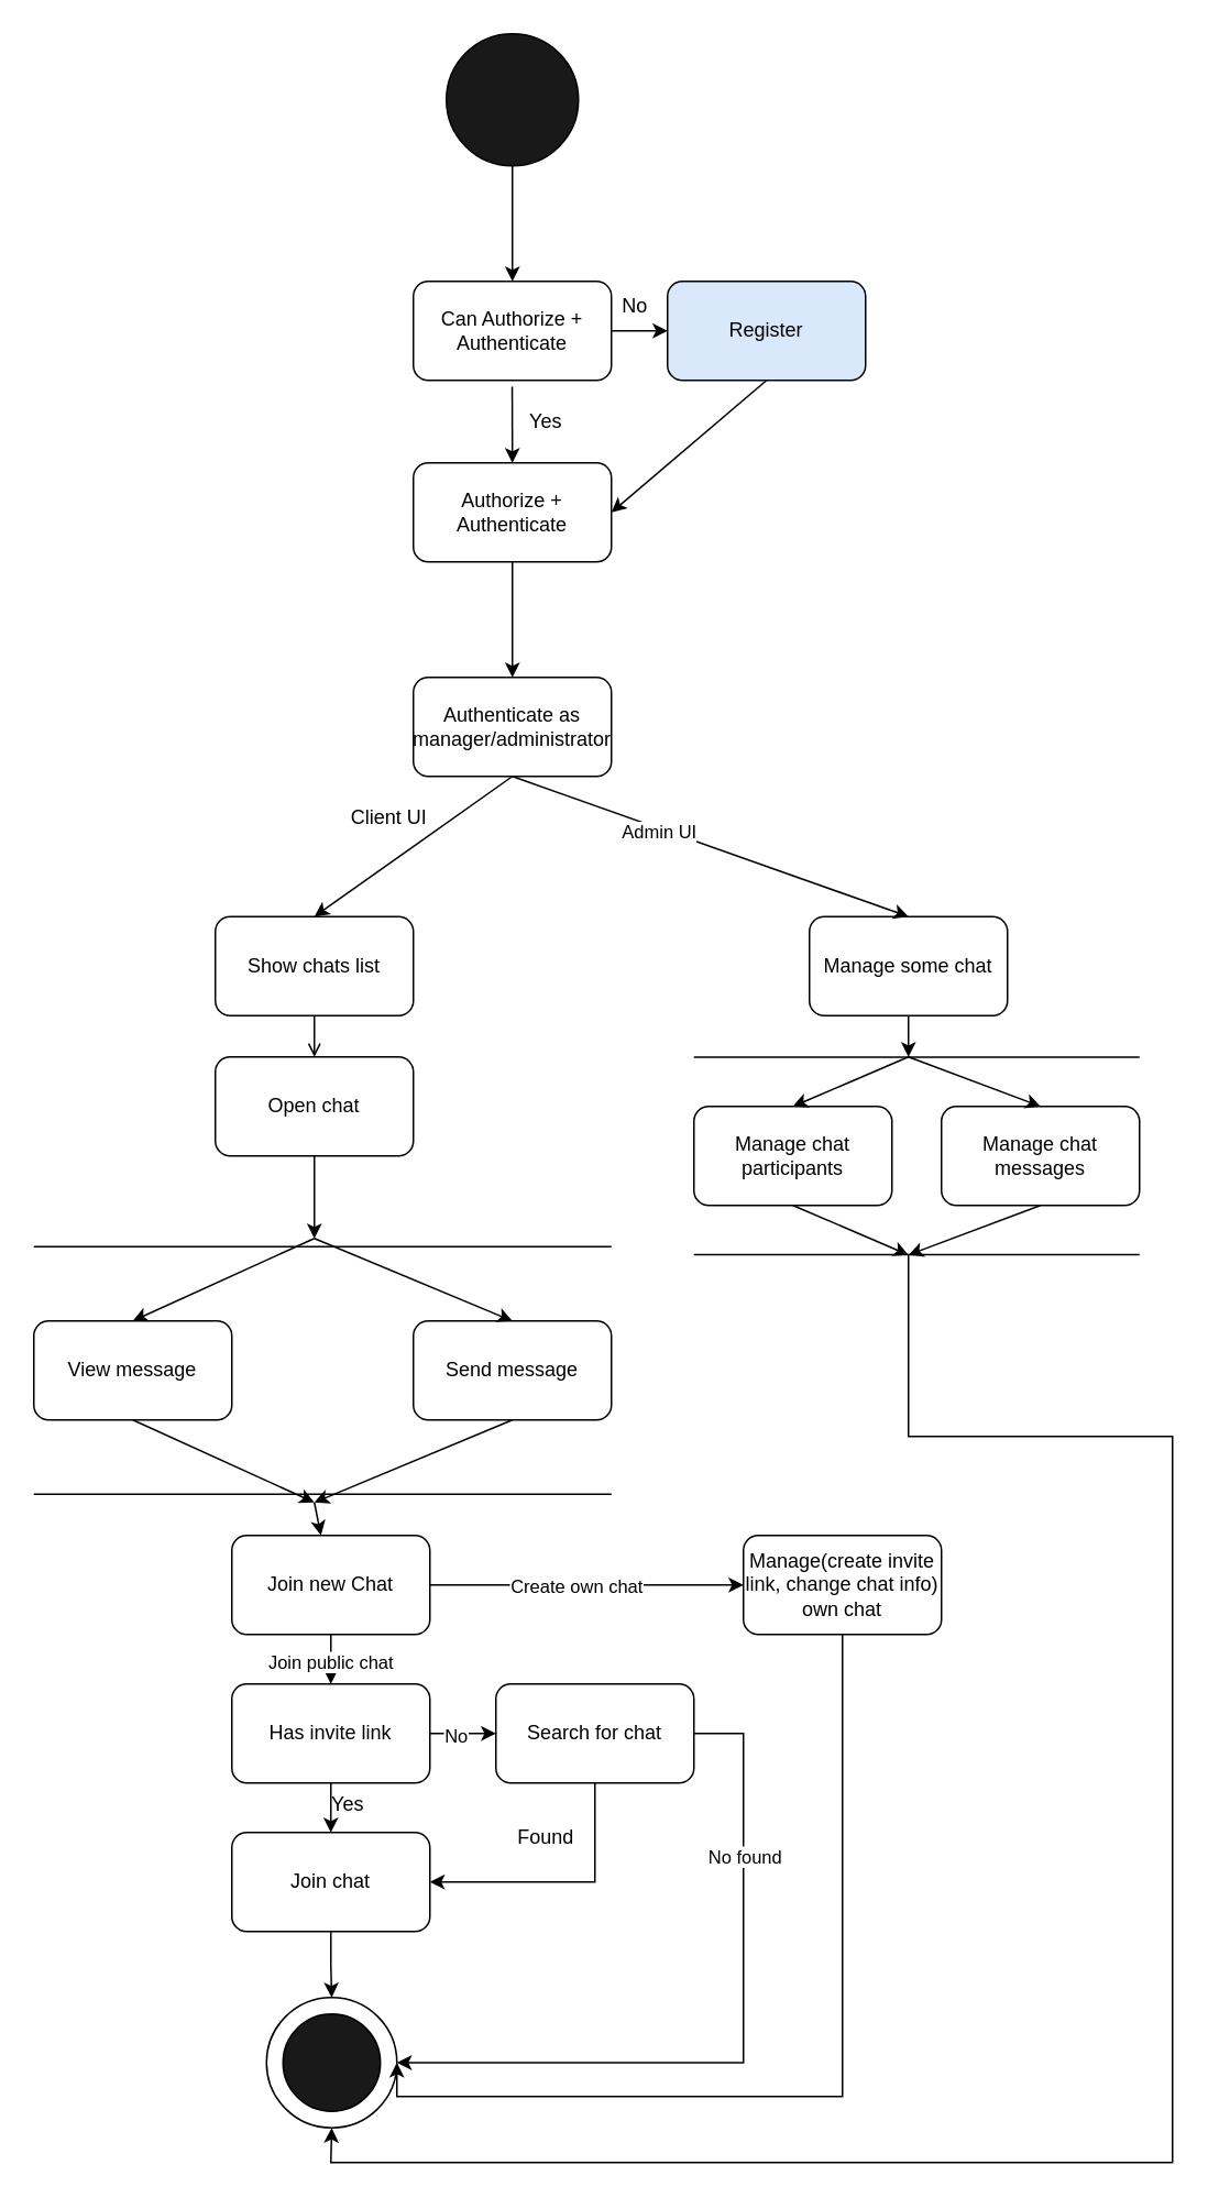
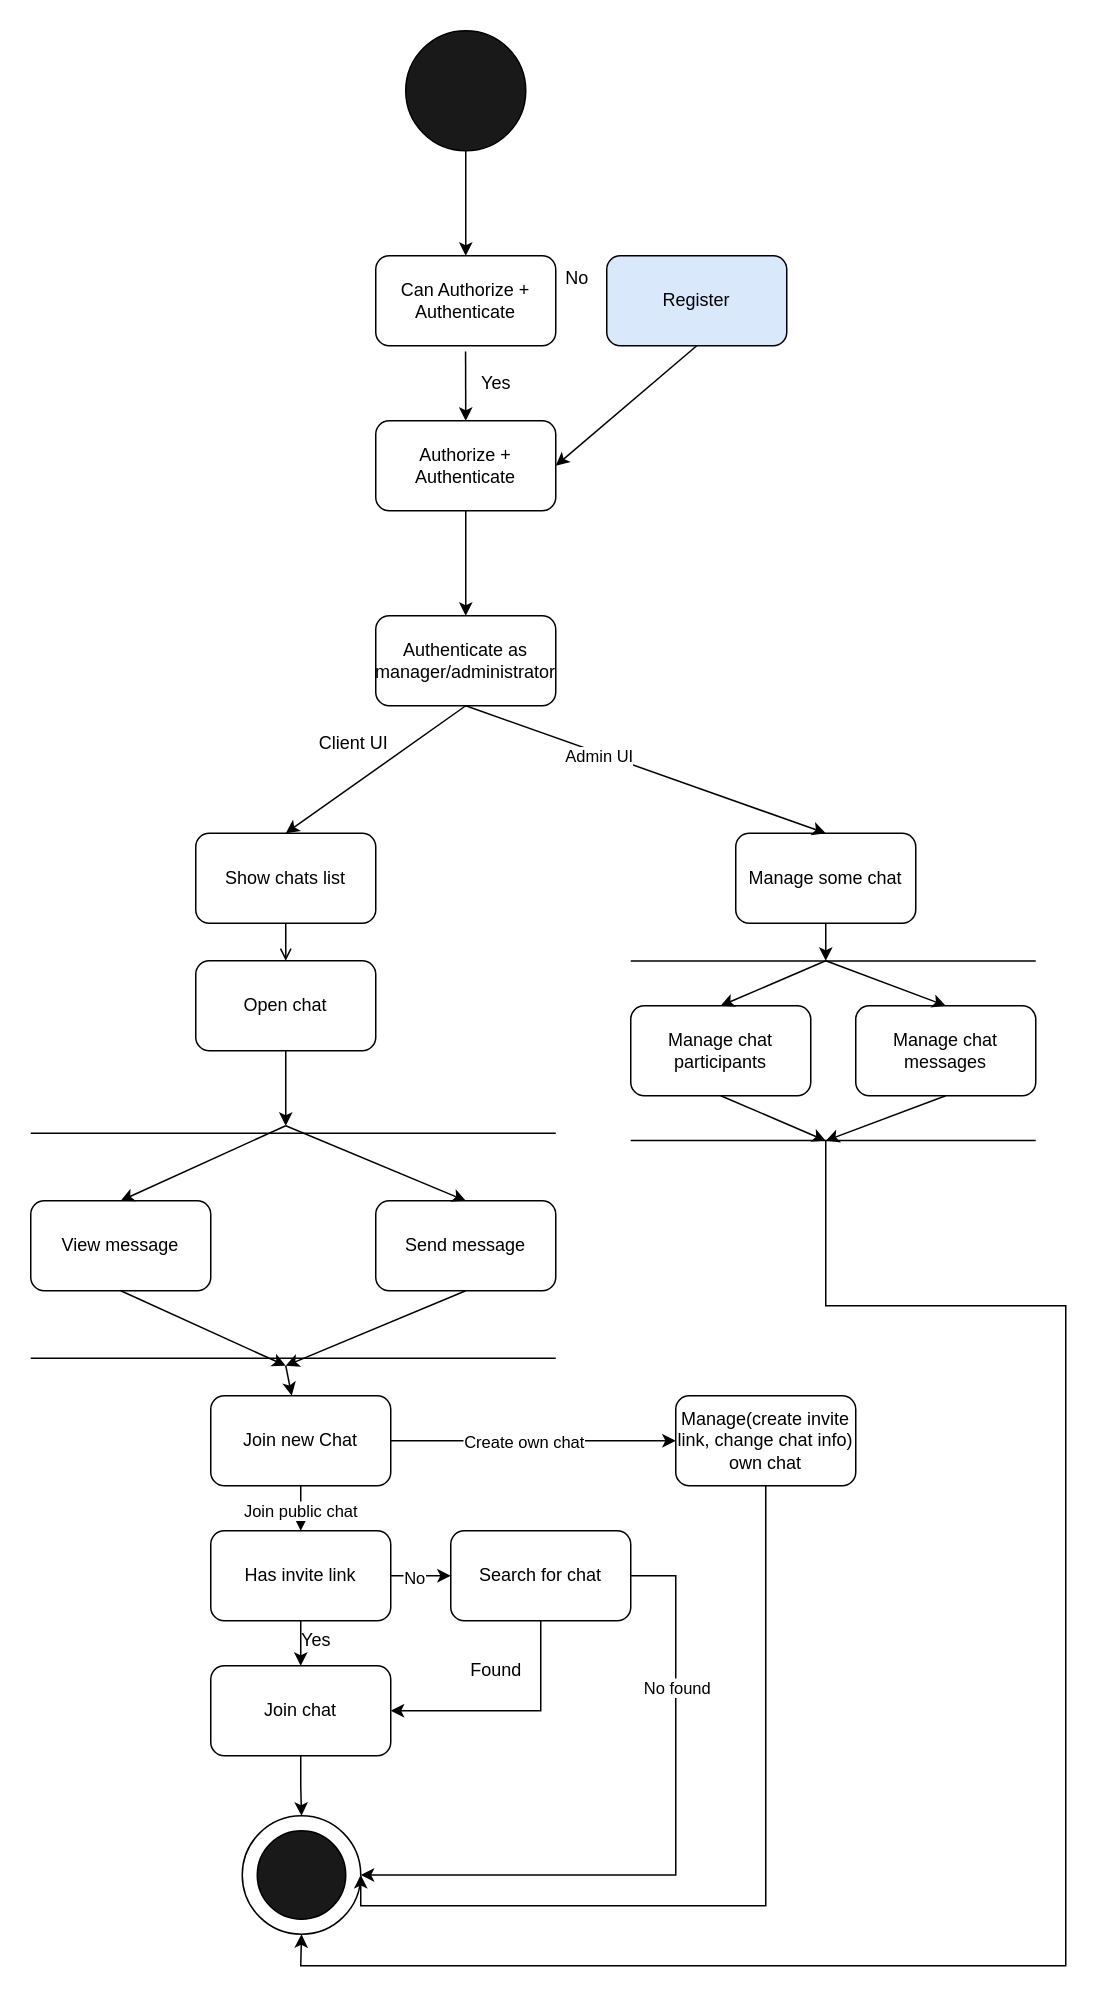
- <mxCell id="9" value="" style="endArrow=classic;html=1;rounded=0;exitX=1;exitY=0.5;exitDx=0;exitDy=0;" edge="1" parent="1" source="4" target="7"><mxGeometry width="50" height="50" relative="1" as="geometry"><mxPoint x="420" y="170" as="sourcePoint" /><mxPoint x="470" y="120" as="targetPoint" /></mxGeometry></mxCell>
